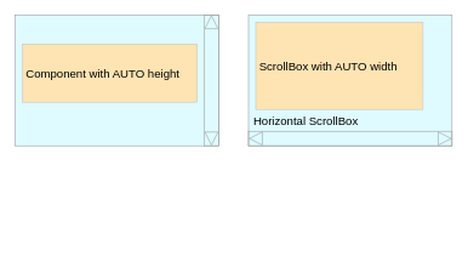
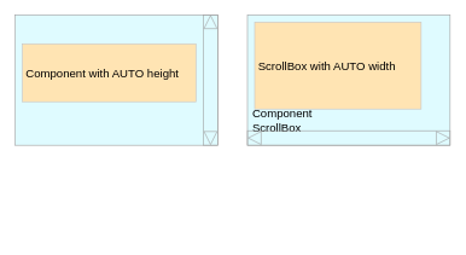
- <mxCell id="9" value="Horizontal ScrollBox" style="text;html=1;strokeColor=none;fillColor=none;align=left;verticalAlign=middle;whiteSpace=wrap;rounded=0;fontSize=16;spacingLeft=5;" vertex="1" parent="1"><mxGeometry x="341" y="151" width="160" height="30" as="geometry" /></mxCell>
+ <mxCell id="9" value="Component ScrollBox" style="text;html=1;strokeColor=none;fillColor=none;align=left;verticalAlign=middle;whiteSpace=wrap;rounded=0;fontSize=16;spacingLeft=5;" vertex="1" parent="1"><mxGeometry x="341" y="151" width="160" height="30" as="geometry" /></mxCell>
